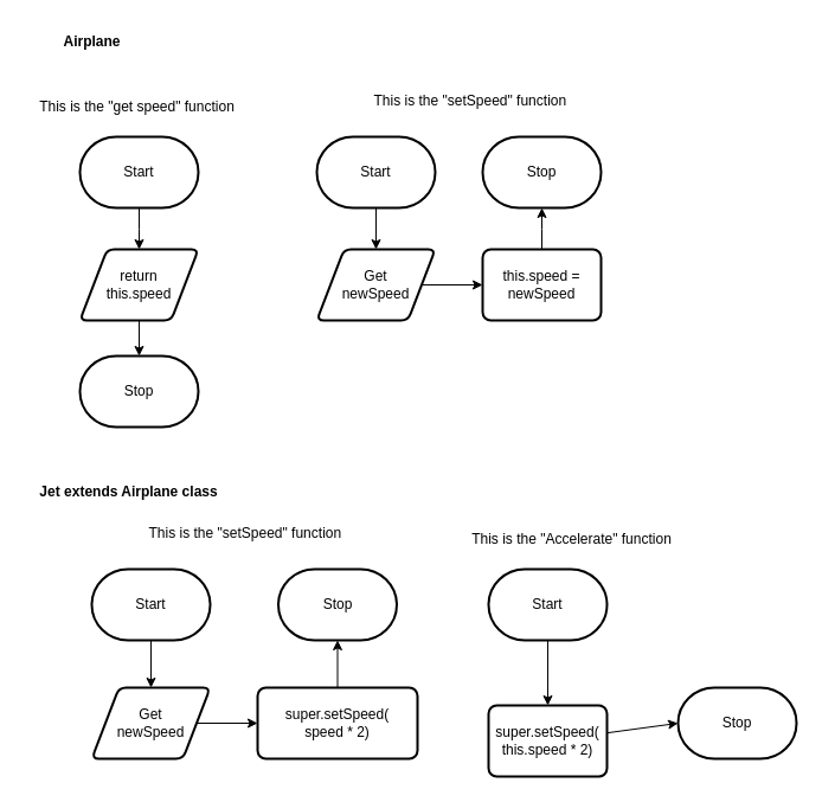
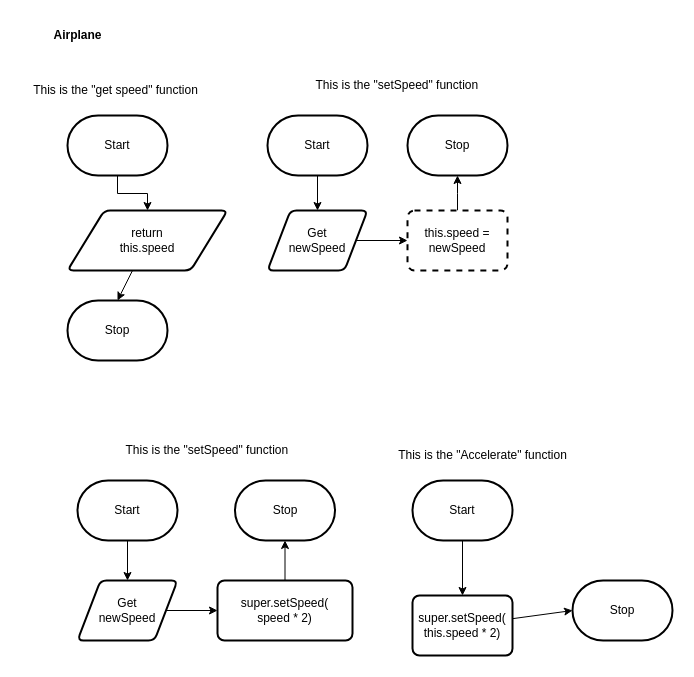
- <mxCell id="5" value="return&lt;br style=&quot;font-size: 12px;&quot;&gt;this.speed" style="shape=parallelogram;html=1;strokeWidth=2;perimeter=parallelogramPerimeter;whiteSpace=wrap;rounded=1;arcSize=12;size=0.23;fontSize=12;" parent="1" vertex="1"><mxGeometry x="67" y="210" width="100" height="60" as="geometry" /></mxCell>
+ <mxCell id="5" value="return&lt;br style=&quot;font-size: 12px;&quot;&gt;this.speed" style="shape=parallelogram;html=1;strokeWidth=2;perimeter=parallelogramPerimeter;whiteSpace=wrap;rounded=1;arcSize=12;size=0.23;fontSize=12;" parent="1" vertex="1"><mxGeometry x="67" y="210" width="160" height="60" as="geometry" /></mxCell>
- <mxCell id="10" value="this.speed = newSpeed" style="rounded=1;whiteSpace=wrap;html=1;absoluteArcSize=1;arcSize=14;strokeWidth=2;fontSize=12;" parent="1" vertex="1"><mxGeometry x="407" y="210" width="100" height="60" as="geometry" /></mxCell>
+ <mxCell id="10" value="this.speed = newSpeed" style="rounded=1;whiteSpace=wrap;html=1;absoluteArcSize=1;arcSize=14;strokeWidth=2;fontSize=12;dashed=1;" parent="1" vertex="1"><mxGeometry x="407" y="210" width="100" height="60" as="geometry" /></mxCell>
- <mxCell id="24" value="&lt;b&gt;Jet extends Airplane class&lt;br&gt;&lt;/b&gt;" style="text;html=1;align=center;verticalAlign=middle;resizable=0;points=[];autosize=1;strokeColor=none;fillColor=none;" parent="1" vertex="1"><mxGeometry x="20" y="400" width="175" height="30" as="geometry" /></mxCell>
